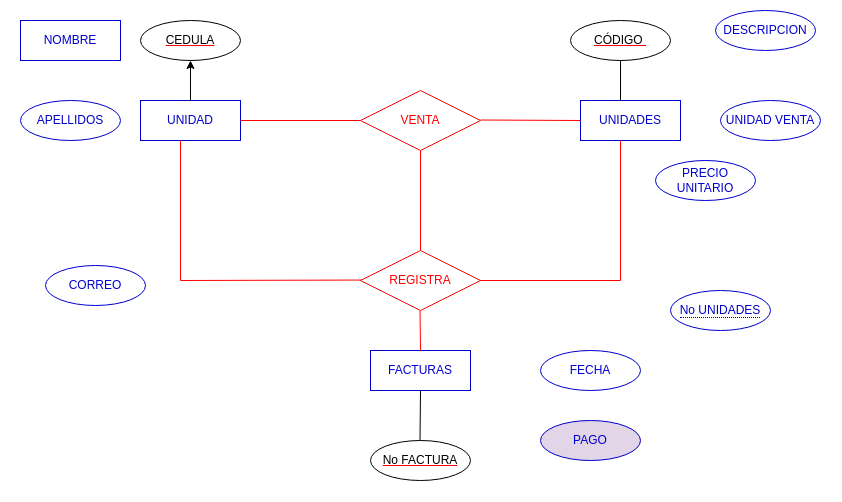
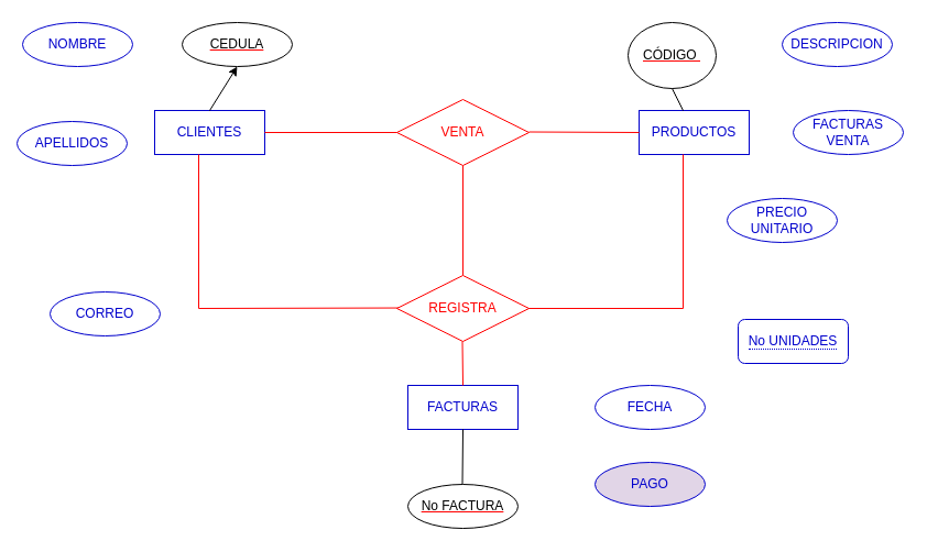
- <mxCell id="19" value="&lt;font color=&quot;#0000cc&quot;&gt;DESCRIPCION&lt;/font&gt;" style="ellipse;whiteSpace=wrap;html=1;align=center;strokeColor=#0000CC;fontColor=#000000;" vertex="1" parent="1"><mxGeometry x="715" y="10" width="100" height="40" as="geometry" /></mxCell>
+ <mxCell id="19" value="&lt;font color=&quot;#0000cc&quot;&gt;DESCRIPCION&lt;/font&gt;" style="ellipse;whiteSpace=wrap;html=1;align=center;strokeColor=#0000CC;fontColor=#000000;" vertex="1" parent="1"><mxGeometry x="710" y="20" width="100" height="40" as="geometry" /></mxCell>
- <mxCell id="22" value="&lt;font color=&quot;#0000cc&quot;&gt;NOMBRE&lt;/font&gt;" style="whiteSpace=wrap;html=1;align=center;strokeColor=#0000CC;fontColor=#000000;rounded=0;" vertex="1" parent="1"><mxGeometry y="20" width="100" height="40" as="geometry" x="20" /></mxCell>
+ <mxCell id="22" value="&lt;font color=&quot;#0000cc&quot;&gt;NOMBRE&lt;/font&gt;" style="ellipse;whiteSpace=wrap;html=1;align=center;strokeColor=#0000CC;fontColor=#000000;" vertex="1" parent="1"><mxGeometry y="20" width="100" height="40" as="geometry" x="20" /></mxCell>
- <mxCell id="10" value="&lt;font color=&quot;#000000&quot;&gt;CEDULA&lt;/font&gt;" style="ellipse;whiteSpace=wrap;html=1;align=center;fontStyle=4;strokeColor=#000000;fontColor=#FF0000;" vertex="1" parent="1"><mxGeometry x="140" y="20" width="100" height="40" as="geometry" /></mxCell>
+ <mxCell id="10" value="&lt;font color=&quot;#000000&quot;&gt;CEDULA&lt;/font&gt;" style="ellipse;whiteSpace=wrap;html=1;align=center;fontStyle=4;strokeColor=#000000;fontColor=#FF0000;" vertex="1" parent="1"><mxGeometry x="165" y="20" width="100" height="40" as="geometry" /></mxCell>
- <mxCell id="9" value="&lt;font color=&quot;#000000&quot;&gt;CÓDIGO&amp;nbsp;&lt;/font&gt;" style="ellipse;whiteSpace=wrap;html=1;align=center;fontStyle=4;strokeColor=#000000;fontColor=#FF0000;" vertex="1" parent="1"><mxGeometry x="570" y="20" width="100" height="40" as="geometry" /></mxCell>
+ <mxCell id="9" value="&lt;font color=&quot;#000000&quot;&gt;CÓDIGO&amp;nbsp;&lt;/font&gt;" style="ellipse;whiteSpace=wrap;html=1;align=center;fontStyle=4;strokeColor=#000000;fontColor=#FF0000;" vertex="1" parent="1"><mxGeometry x="570" y="20" width="80" height="60" as="geometry" /></mxCell>
- <mxCell id="23" value="&lt;font color=&quot;#0000cc&quot;&gt;APELLIDOS&lt;/font&gt;" style="ellipse;whiteSpace=wrap;html=1;align=center;strokeColor=#0000CC;fontColor=#000000;" vertex="1" parent="1"><mxGeometry y="100" width="100" height="40" as="geometry" x="20" /></mxCell>
+ <mxCell id="23" value="&lt;font color=&quot;#0000cc&quot;&gt;APELLIDOS&lt;/font&gt;" style="ellipse;whiteSpace=wrap;html=1;align=center;strokeColor=#0000CC;fontColor=#000000;" vertex="1" parent="1"><mxGeometry x="15" y="110" width="100" height="40" as="geometry" /></mxCell>
- <mxCell id="2" value="&lt;font color=&quot;#0000cc&quot;&gt;UNIDAD&lt;/font&gt;" style="whiteSpace=wrap;html=1;align=center;strokeColor=#0000CC;" vertex="1" parent="1"><mxGeometry x="140" y="100" width="100" height="40" as="geometry" /></mxCell>
+ <mxCell id="2" value="&lt;font color=&quot;#0000cc&quot;&gt;CLIENTES&lt;/font&gt;" style="whiteSpace=wrap;html=1;align=center;strokeColor=#0000CC;" vertex="1" parent="1"><mxGeometry x="140" y="100" width="100" height="40" as="geometry" /></mxCell>
- <mxCell id="3" value="&lt;font color=&quot;#0000cc&quot;&gt;UNIDADES&lt;/font&gt;" style="whiteSpace=wrap;html=1;align=center;strokeColor=#0000CC;" vertex="1" parent="1"><mxGeometry x="580" y="100" width="100" height="40" as="geometry" /></mxCell>
+ <mxCell id="3" value="&lt;font color=&quot;#0000cc&quot;&gt;PRODUCTOS&lt;/font&gt;" style="whiteSpace=wrap;html=1;align=center;strokeColor=#0000CC;" vertex="1" parent="1"><mxGeometry x="580" y="100" width="100" height="40" as="geometry" /></mxCell>
- <mxCell id="20" value="&lt;font color=&quot;#0000cc&quot;&gt;UNIDAD VENTA&lt;/font&gt;" style="ellipse;whiteSpace=wrap;html=1;align=center;strokeColor=#0000CC;fontColor=#000000;" vertex="1" parent="1"><mxGeometry x="720" y="100" width="100" height="40" as="geometry" /></mxCell>
+ <mxCell id="20" value="&lt;font color=&quot;#0000cc&quot;&gt;FACTURAS VENTA&lt;/font&gt;" style="ellipse;whiteSpace=wrap;html=1;align=center;strokeColor=#0000CC;fontColor=#000000;" vertex="1" parent="1"><mxGeometry x="720" y="100" width="100" height="40" as="geometry" /></mxCell>
- <mxCell id="21" value="&lt;font color=&quot;#0000cc&quot;&gt;PRECIO UNITARIO&lt;/font&gt;" style="ellipse;whiteSpace=wrap;html=1;align=center;strokeColor=#0000CC;fontColor=#000000;" vertex="1" parent="1"><mxGeometry x="655" y="160" width="100" height="40" as="geometry" /></mxCell>
+ <mxCell id="21" value="&lt;font color=&quot;#0000cc&quot;&gt;PRECIO UNITARIO&lt;/font&gt;" style="ellipse;whiteSpace=wrap;html=1;align=center;strokeColor=#0000CC;fontColor=#000000;" vertex="1" parent="1"><mxGeometry x="660" y="180" width="100" height="40" as="geometry" /></mxCell>
- <mxCell id="27" value="&lt;span style=&quot;border-bottom: 1px dotted&quot;&gt;No UNIDADES&lt;/span&gt;" style="ellipse;whiteSpace=wrap;html=1;align=center;strokeColor=#0000CC;fontColor=#0000CC;" vertex="1" parent="1"><mxGeometry x="670" y="290" width="100" height="40" as="geometry" /></mxCell>
+ <mxCell id="27" value="&lt;span style=&quot;border-bottom: 1px dotted&quot;&gt;No UNIDADES&lt;/span&gt;" style="whiteSpace=wrap;html=1;align=center;strokeColor=#0000CC;fontColor=#0000CC;rounded=1;" vertex="1" parent="1"><mxGeometry x="670" y="290" width="100" height="40" as="geometry" /></mxCell>
